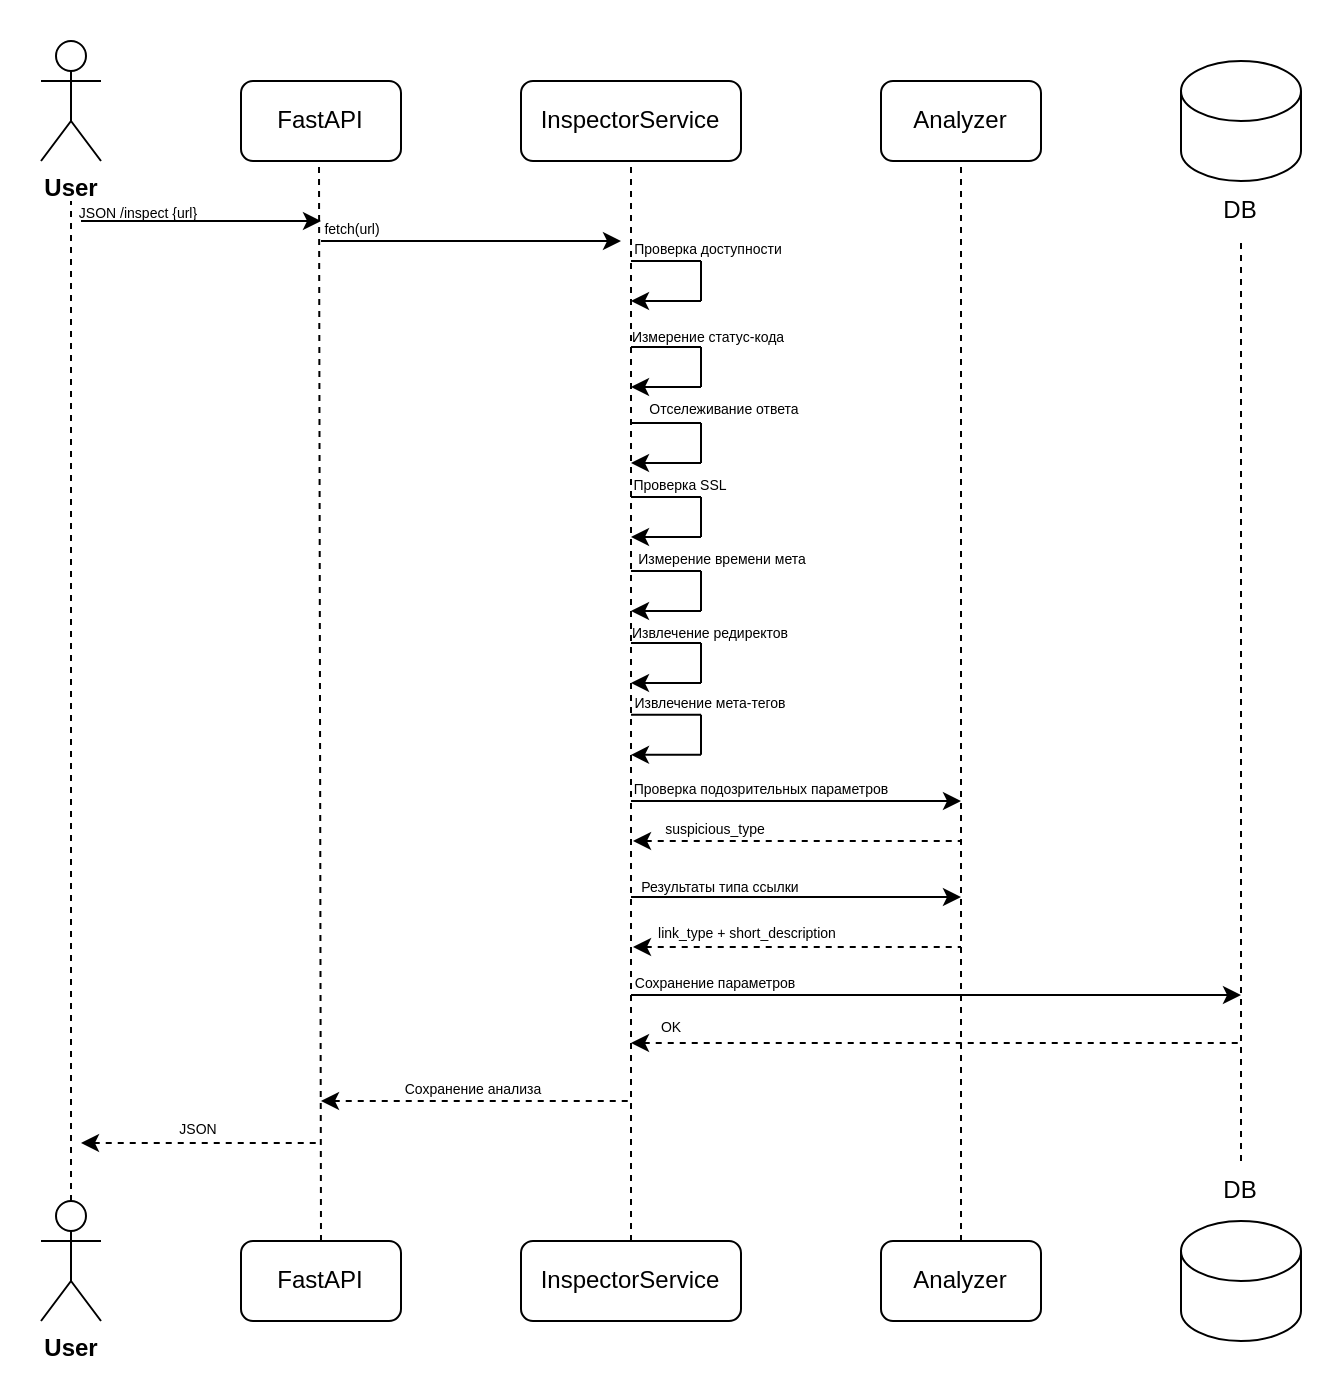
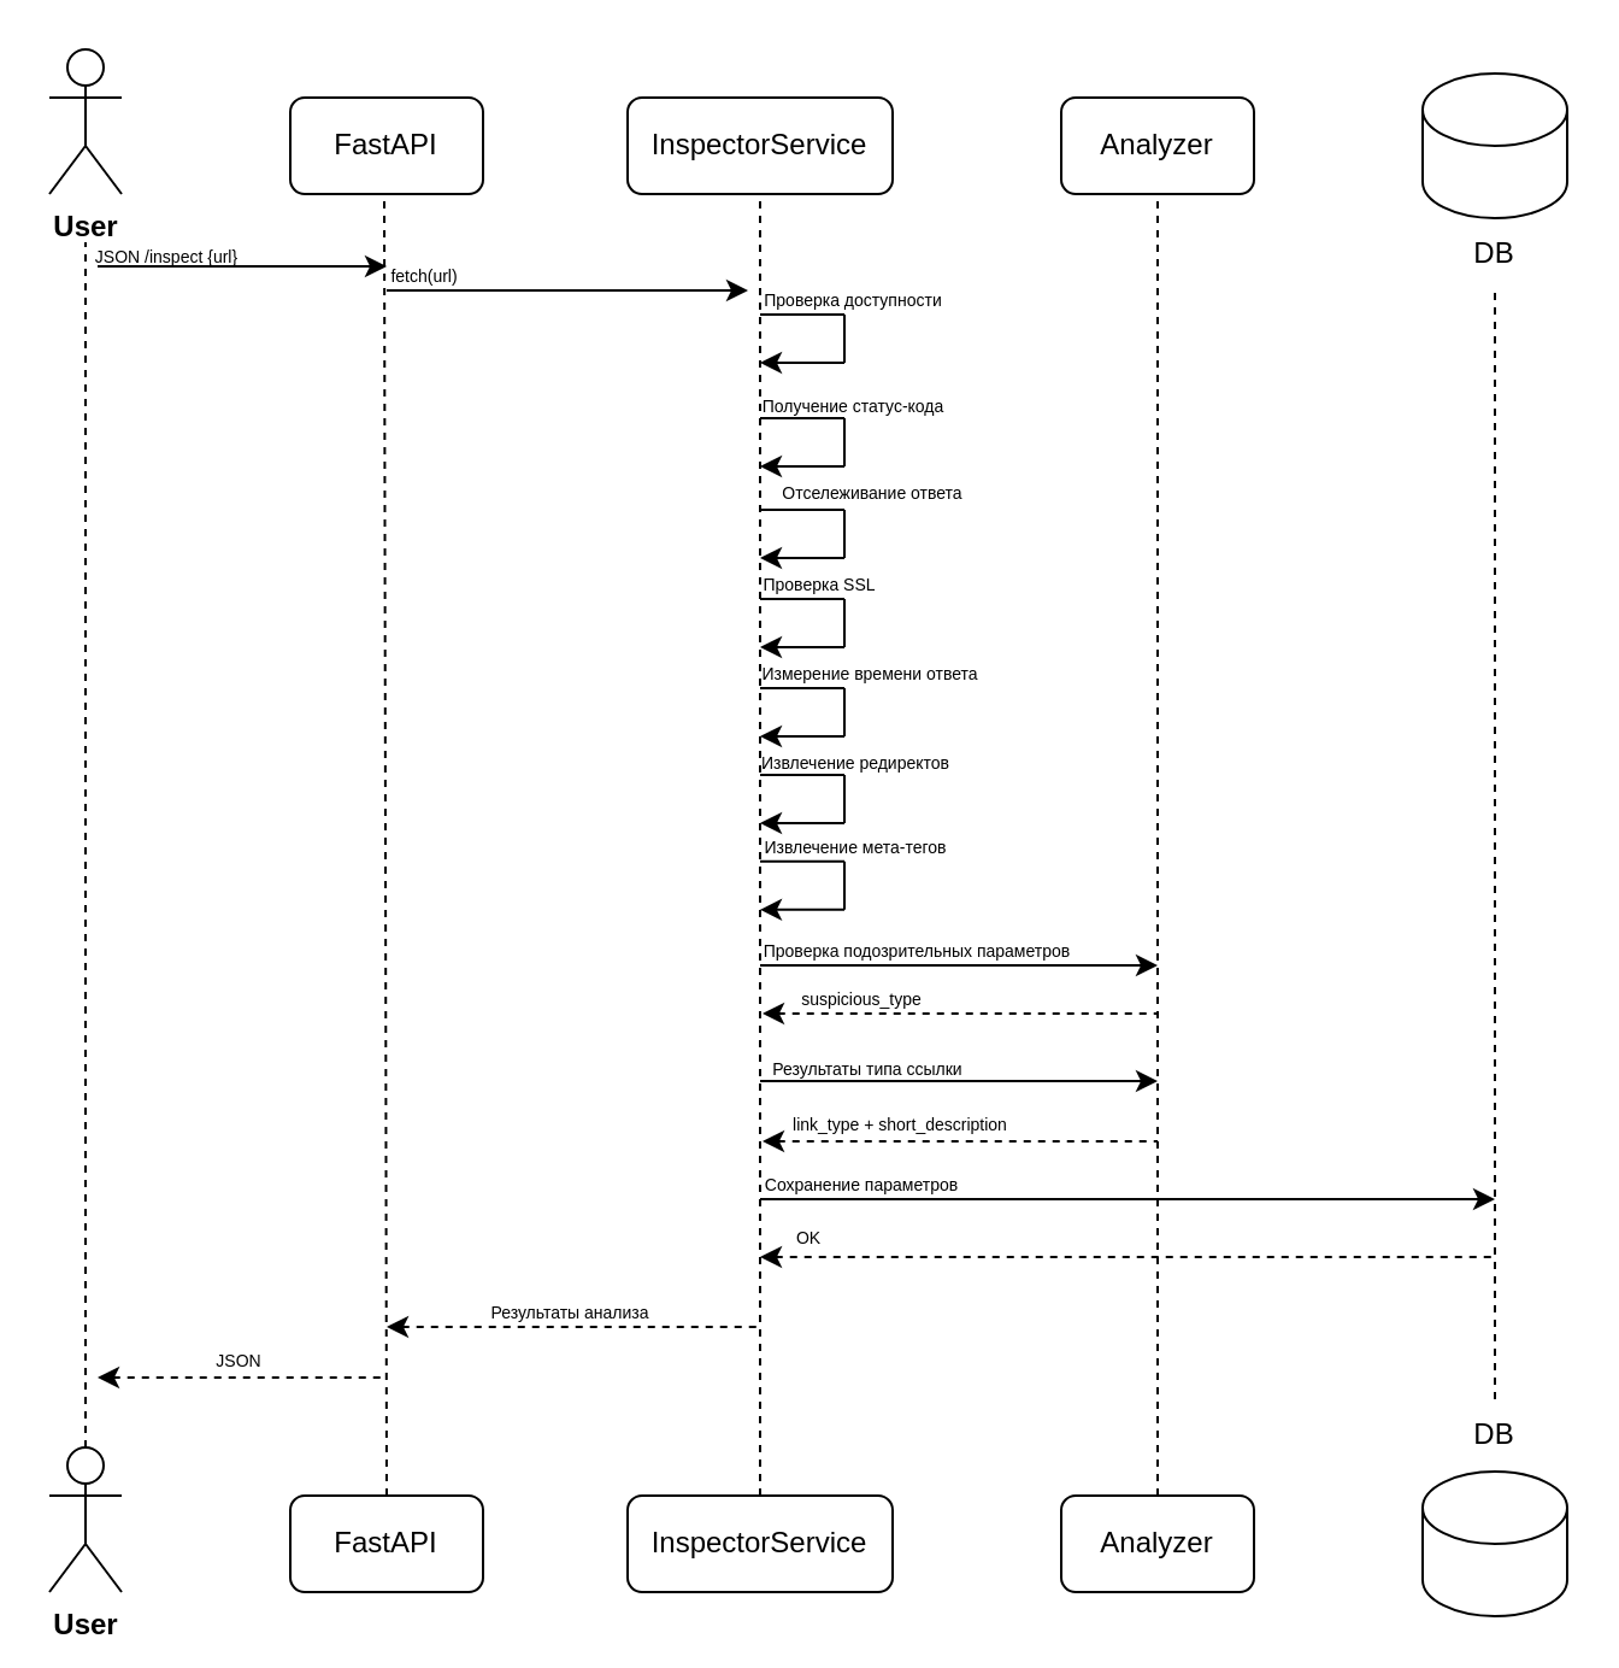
- <mxCell id="32" value="&lt;span style=&quot;font-size: 7px;&quot;&gt;Измерение статус-кода&lt;/span&gt;" style="text;html=1;align=center;verticalAlign=middle;whiteSpace=wrap;rounded=0;" vertex="1" parent="1"><mxGeometry x="314" y="162" width="80" height="10" as="geometry" /></mxCell>
+ <mxCell id="32" value="&lt;span style=&quot;font-size: 7px;&quot;&gt;Получение статус-кода&lt;/span&gt;" style="text;html=1;align=center;verticalAlign=middle;whiteSpace=wrap;rounded=0;" vertex="1" parent="1"><mxGeometry x="314" y="162" width="80" height="10" as="geometry" /></mxCell>
- <mxCell id="44" value="&lt;span style=&quot;font-size: 7px;&quot;&gt;Измерение времени мета&lt;/span&gt;" style="text;html=1;align=center;verticalAlign=middle;whiteSpace=wrap;rounded=0;" vertex="1" parent="1"><mxGeometry x="312" y="273" width="98" height="10" as="geometry" /></mxCell>
+ <mxCell id="44" value="&lt;span style=&quot;font-size: 7px;&quot;&gt;Измерение времени ответа&lt;/span&gt;" style="text;html=1;align=center;verticalAlign=middle;whiteSpace=wrap;rounded=0;" vertex="1" parent="1"><mxGeometry x="312" y="273" width="98" height="10" as="geometry" /></mxCell>
- <mxCell id="66" value="&lt;span style=&quot;font-size: 7px;&quot;&gt;Сохранение анализа&lt;/span&gt;" style="text;html=1;align=center;verticalAlign=middle;whiteSpace=wrap;rounded=0;" vertex="1" parent="1"><mxGeometry x="192" y="538" width="89" height="10" as="geometry" /></mxCell>
+ <mxCell id="66" value="&lt;span style=&quot;font-size: 7px;&quot;&gt;Результаты анализа&lt;/span&gt;" style="text;html=1;align=center;verticalAlign=middle;whiteSpace=wrap;rounded=0;" vertex="1" parent="1"><mxGeometry x="192" y="538" width="89" height="10" as="geometry" /></mxCell>
